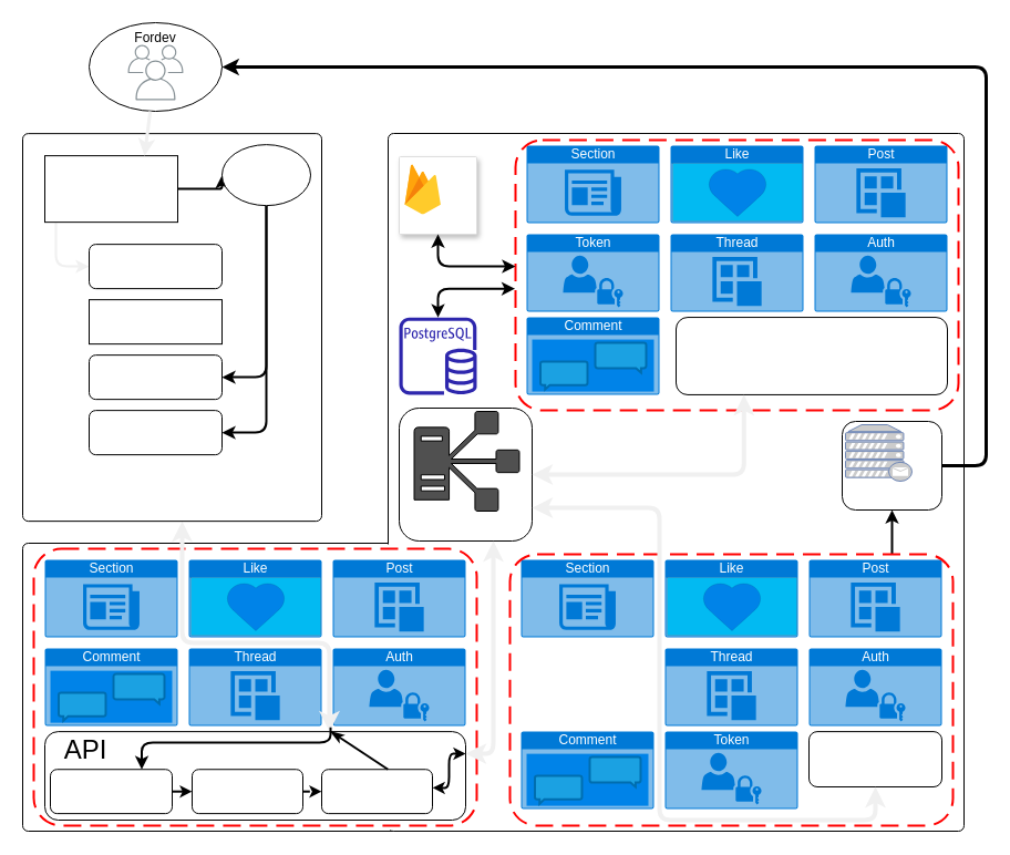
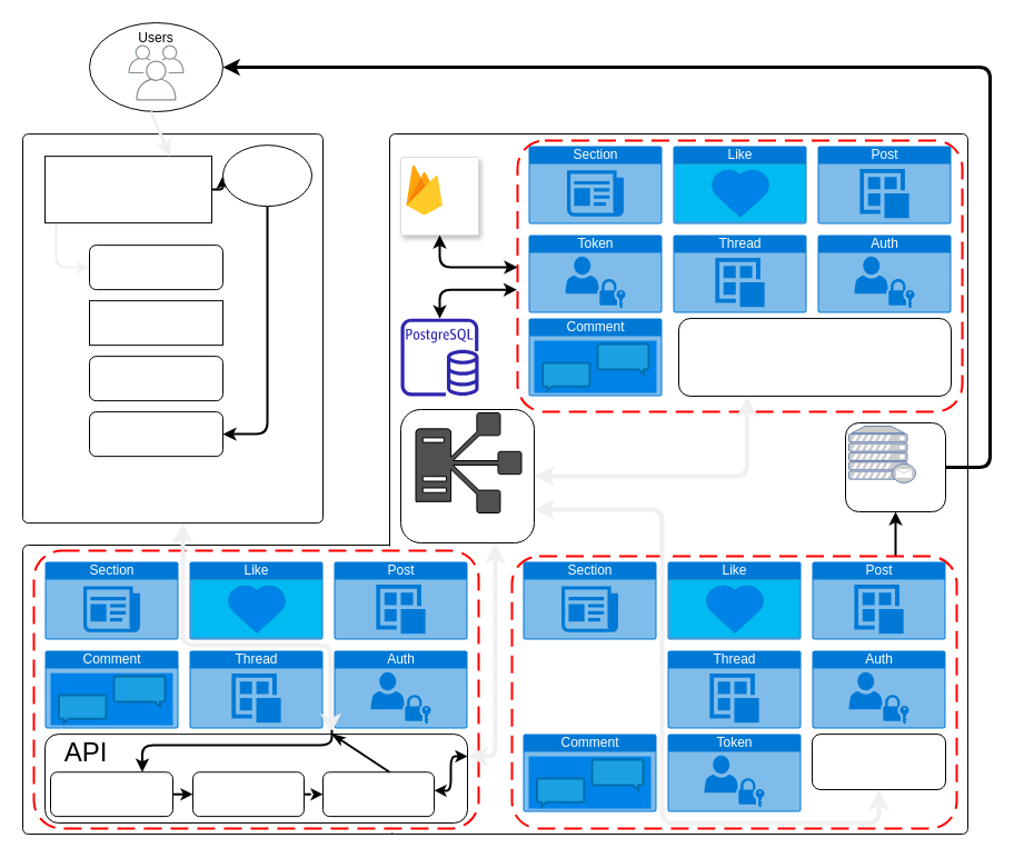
- <mxCell id="87" value="Fordev" style="ellipse;whiteSpace=wrap;html=1;verticalAlign=top;" parent="86" vertex="1"><mxGeometry width="120" height="80" as="geometry" /></mxCell>
+ <mxCell id="87" value="Users" style="ellipse;whiteSpace=wrap;html=1;verticalAlign=top;" parent="86" vertex="1"><mxGeometry width="120" height="80" as="geometry" /></mxCell>
- <mxCell id="85" value="&lt;font color=&quot;#ffffff&quot;&gt;Fordev&lt;br&gt;(web-application page)&lt;br&gt;&lt;/font&gt;" style="rounded=0;whiteSpace=wrap;html=1;fontColor=none;" parent="1" vertex="1"><mxGeometry x="40" y="140.13" width="120" height="60" as="geometry" /></mxCell>
+ <mxCell id="85" value="&lt;font color=&quot;#ffffff&quot;&gt;Fordev&lt;br&gt;(web-application page)&lt;br&gt;&lt;/font&gt;" style="rounded=0;whiteSpace=wrap;html=1;fontColor=none;" parent="1" vertex="1"><mxGeometry x="40" y="140.13" width="150" height="60" as="geometry" /></mxCell>
- <mxCell id="93" style="edgeStyle=orthogonalEdgeStyle;html=1;entryX=1;entryY=0.5;entryDx=0;entryDy=0;strokeWidth=2;fontColor=#FFFFFF;" parent="1" source="95" target="92" edge="1"><mxGeometry relative="1" as="geometry"><Array as="points"><mxPoint x="240" y="340.13" /></Array></mxGeometry></mxCell>
